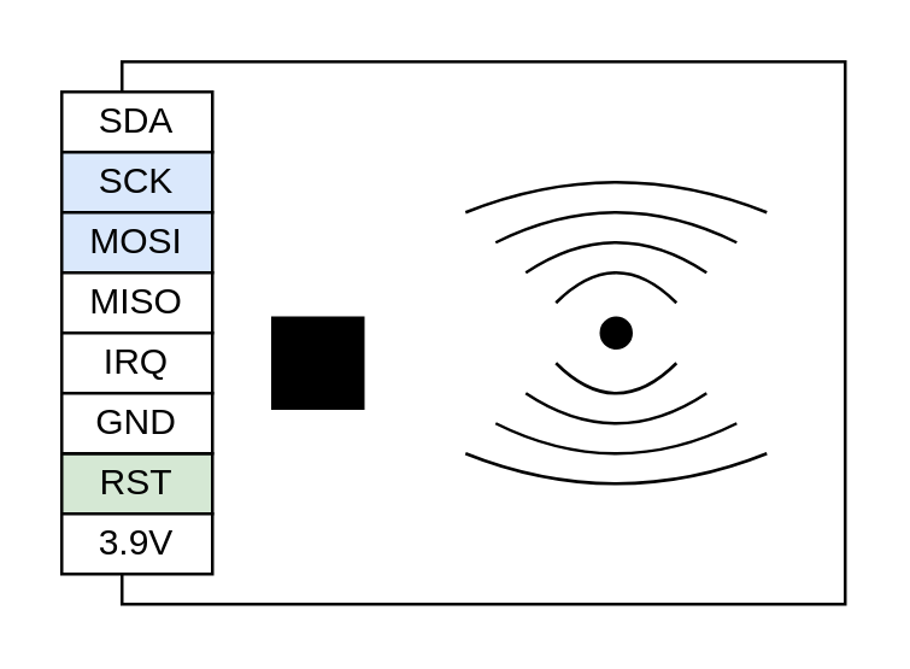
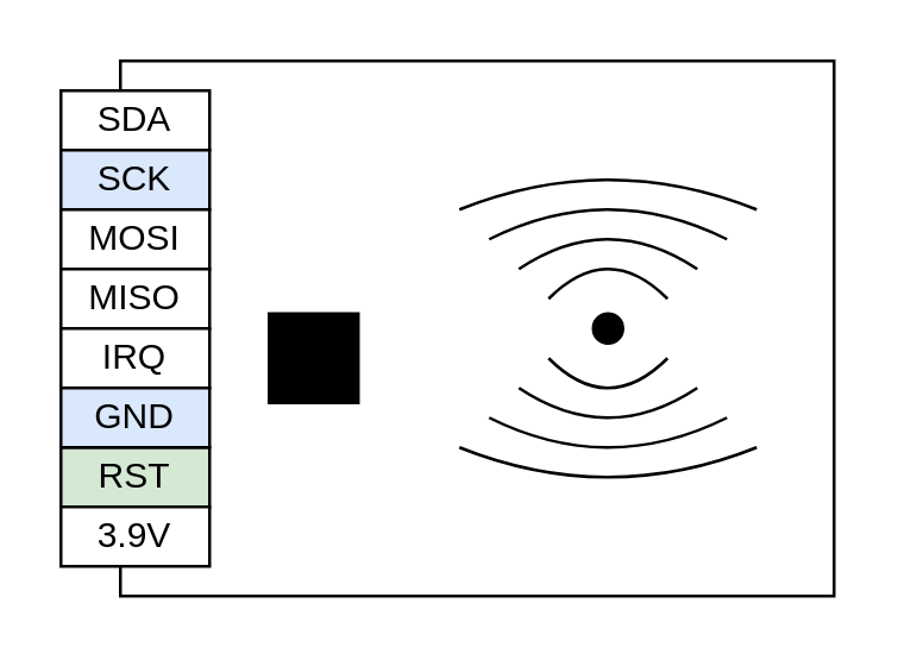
- <mxCell id="5" value="MOSI" style="rounded=0;whiteSpace=wrap;html=1;fillColor=#dae8fc;" vertex="1" parent="1"><mxGeometry x="20" y="70" width="50" height="20" as="geometry" /></mxCell>
+ <mxCell id="5" value="MOSI" style="rounded=0;whiteSpace=wrap;html=1;" vertex="1" parent="1"><mxGeometry x="20" y="70" width="50" height="20" as="geometry" /></mxCell>
- <mxCell id="10" value="GND" style="rounded=0;whiteSpace=wrap;html=1;" vertex="1" parent="1"><mxGeometry x="20" y="130" width="50" height="20" as="geometry" /></mxCell>
+ <mxCell id="10" value="GND" style="rounded=0;whiteSpace=wrap;html=1;fillColor=#dae8fc;" vertex="1" parent="1"><mxGeometry x="20" y="130" width="50" height="20" as="geometry" /></mxCell>
